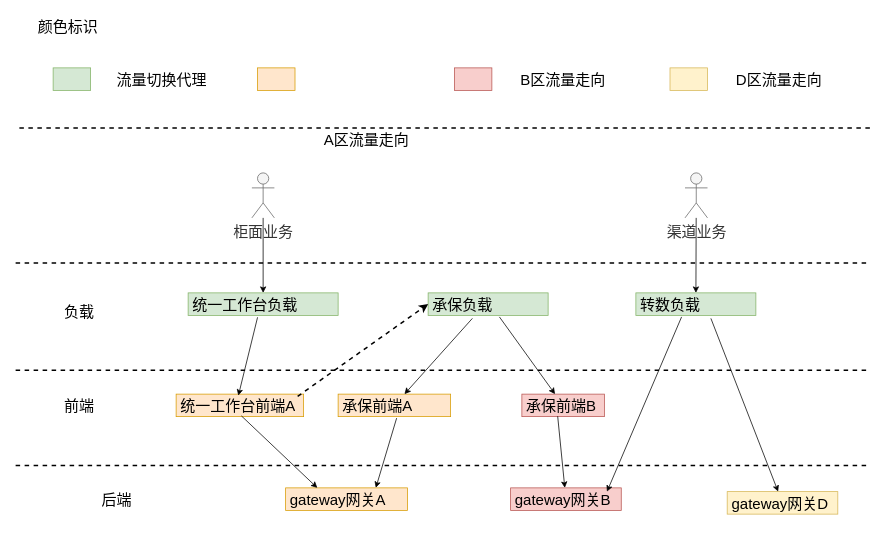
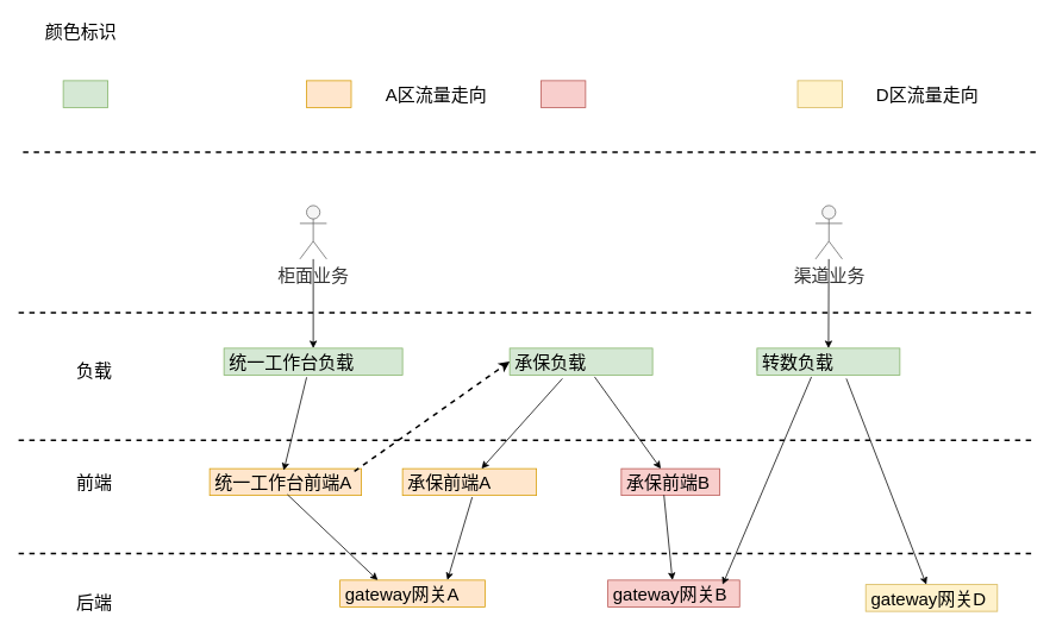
- <mxCell id="14" value="&lt;font style=&quot;font-size: 20px;&quot;&gt;流量切换代理&lt;/font&gt;" style="text;html=1;align=center;verticalAlign=middle;whiteSpace=wrap;rounded=0;" parent="1" vertex="1"><mxGeometry x="145" y="90" width="140" height="30" as="geometry" /></mxCell>
- <mxCell id="16" value="&lt;font style=&quot;font-size: 20px;&quot;&gt;B区流量走向&lt;/font&gt;" style="text;html=1;align=center;verticalAlign=middle;whiteSpace=wrap;rounded=0;" parent="1" vertex="1"><mxGeometry x="680" y="90" width="140" height="30" as="geometry" /></mxCell>
- <mxCell id="18" value="&lt;font style=&quot;font-size: 20px;&quot;&gt;A区流量走向&lt;/font&gt;" style="text;html=1;align=center;verticalAlign=middle;whiteSpace=wrap;rounded=0;" parent="1" vertex="1"><mxGeometry x="417.5" y="170" width="140" height="30" as="geometry" /></mxCell>
+ <mxCell id="18" value="&lt;font style=&quot;font-size: 20px;&quot;&gt;A区流量走向&lt;/font&gt;" style="text;html=1;align=center;verticalAlign=middle;whiteSpace=wrap;rounded=0;" parent="1" vertex="1"><mxGeometry x="417.5" y="90" width="140" height="30" as="geometry" /></mxCell>
- <mxCell id="40" value="&lt;font style=&quot;font-size: 20px;&quot;&gt;后端&lt;/font&gt;" style="text;html=1;align=center;verticalAlign=middle;whiteSpace=wrap;rounded=0;" parent="1" vertex="1"><mxGeometry x="100" y="650" width="110" height="30" as="geometry" /></mxCell>
+ <mxCell id="40" value="&lt;font style=&quot;font-size: 20px;&quot;&gt;后端&lt;/font&gt;" style="text;html=1;align=center;verticalAlign=middle;whiteSpace=wrap;rounded=0;" parent="1" vertex="1"><mxGeometry x="50" y="660" width="110" height="30" as="geometry" /></mxCell>
